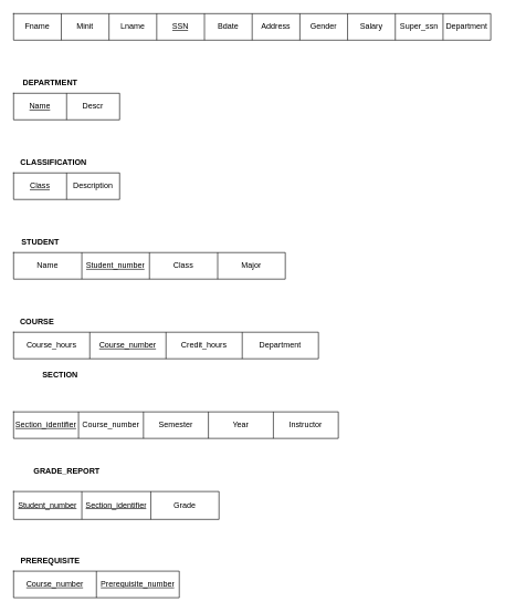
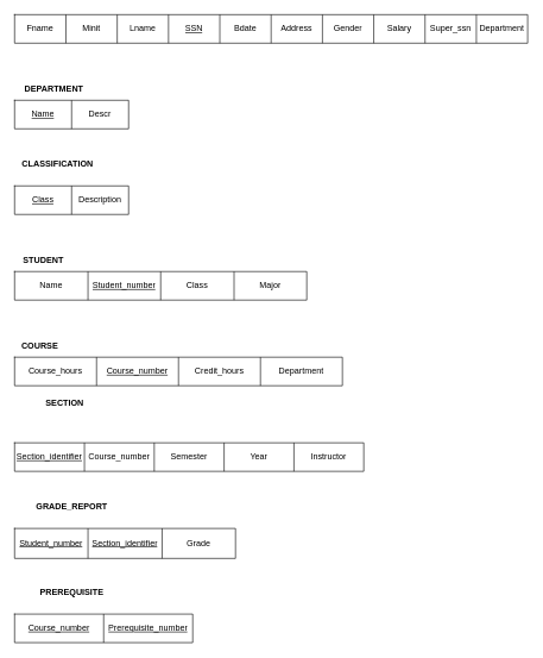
- <mxCell id="3" value="&lt;b&gt;CLASSIFICATION&lt;br&gt;&lt;/b&gt;" style="text;html=1;align=center;verticalAlign=middle;resizable=0;points=[];autosize=1;strokeColor=none;fillColor=none;" parent="1" vertex="1"><mxGeometry x="20" y="230" width="120" height="30" as="geometry" /></mxCell>
+ <mxCell id="3" value="&lt;b&gt;CLASSIFICATION&lt;br&gt;&lt;/b&gt;" style="text;html=1;align=center;verticalAlign=middle;resizable=0;points=[];autosize=1;strokeColor=none;fillColor=none;" parent="1" vertex="1"><mxGeometry x="20" y="215" width="120" height="30" as="geometry" /></mxCell>
- <mxCell id="36" value="&lt;b&gt;PREREQUISITE&lt;br&gt;&lt;/b&gt;" style="text;html=1;align=center;verticalAlign=middle;resizable=0;points=[];autosize=1;strokeColor=none;fillColor=none;" parent="1" vertex="1"><mxGeometry x="20" y="830" width="110" height="30" as="geometry" /></mxCell>
+ <mxCell id="36" value="&lt;b&gt;PREREQUISITE&lt;br&gt;&lt;/b&gt;" style="text;html=1;align=center;verticalAlign=middle;resizable=0;points=[];autosize=1;strokeColor=none;fillColor=none;" parent="1" vertex="1"><mxGeometry x="45" y="815" width="110" height="30" as="geometry" /></mxCell>
